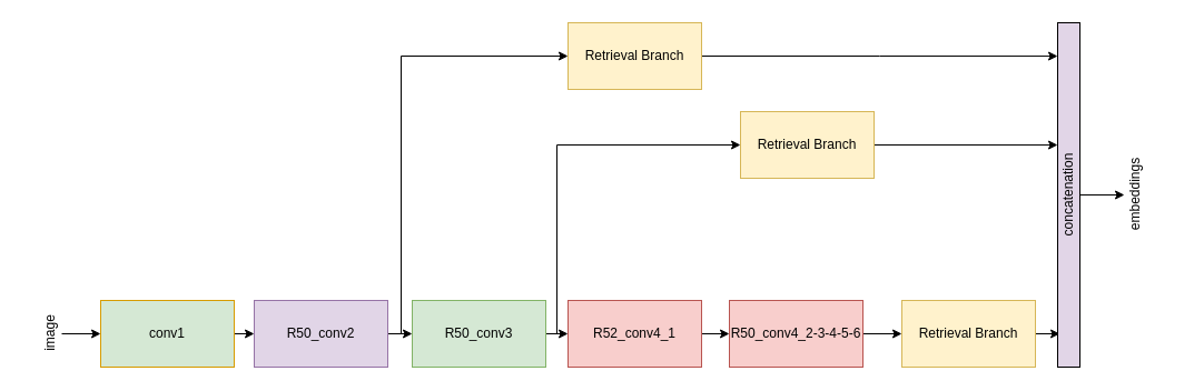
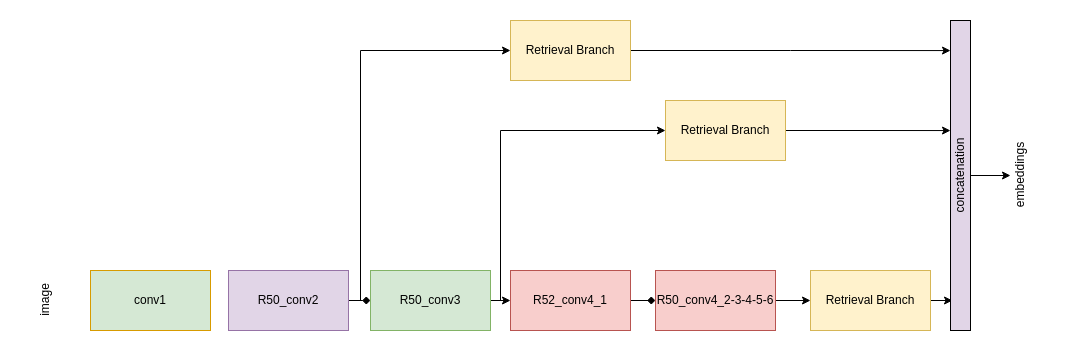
- <mxCell id="8" style="edgeStyle=orthogonalEdgeStyle;rounded=0;orthogonalLoop=1;jettySize=auto;html=1;entryX=0;entryY=0.5;entryDx=0;entryDy=0;" parent="1" source="9" target="3" edge="1"><mxGeometry relative="1" as="geometry" /></mxCell>
- <mxCell id="2" style="edgeStyle=orthogonalEdgeStyle;rounded=0;orthogonalLoop=1;jettySize=auto;html=1;exitX=1;exitY=0.5;exitDx=0;exitDy=0;entryX=0;entryY=0.5;entryDx=0;entryDy=0;" parent="1" source="3" target="5" edge="1"><mxGeometry relative="1" as="geometry" /></mxCell>
- <mxCell id="4" style="edgeStyle=orthogonalEdgeStyle;rounded=0;orthogonalLoop=1;jettySize=auto;html=1;exitX=1;exitY=0.5;exitDx=0;exitDy=0;entryX=0;entryY=0.5;entryDx=0;entryDy=0;" parent="1" source="5" target="7" edge="1"><mxGeometry relative="1" as="geometry" /></mxCell>
+ <mxCell id="4" style="edgeStyle=orthogonalEdgeStyle;rounded=0;orthogonalLoop=1;jettySize=auto;html=1;exitX=1;exitY=0.5;exitDx=0;exitDy=0;entryX=0;entryY=0.5;entryDx=0;entryDy=0;endArrow=diamond;" parent="1" source="5" target="7" edge="1"><mxGeometry relative="1" as="geometry" /></mxCell>
- <mxCell id="10" style="edgeStyle=orthogonalEdgeStyle;rounded=0;orthogonalLoop=1;jettySize=auto;html=1;exitX=1;exitY=0.5;exitDx=0;exitDy=0;entryX=0;entryY=0.5;entryDx=0;entryDy=0;" parent="1" source="11" target="13" edge="1"><mxGeometry relative="1" as="geometry"><Array as="points"><mxPoint x="650" y="300" /><mxPoint x="650" y="300" /></Array></mxGeometry></mxCell>
+ <mxCell id="10" style="edgeStyle=orthogonalEdgeStyle;rounded=0;orthogonalLoop=1;jettySize=auto;html=1;exitX=1;exitY=0.5;exitDx=0;exitDy=0;entryX=0;entryY=0.5;entryDx=0;entryDy=0;endArrow=diamond;" parent="1" source="11" target="13" edge="1"><mxGeometry relative="1" as="geometry"><Array as="points"><mxPoint x="650" y="300" /><mxPoint x="650" y="300" /></Array></mxGeometry></mxCell>
